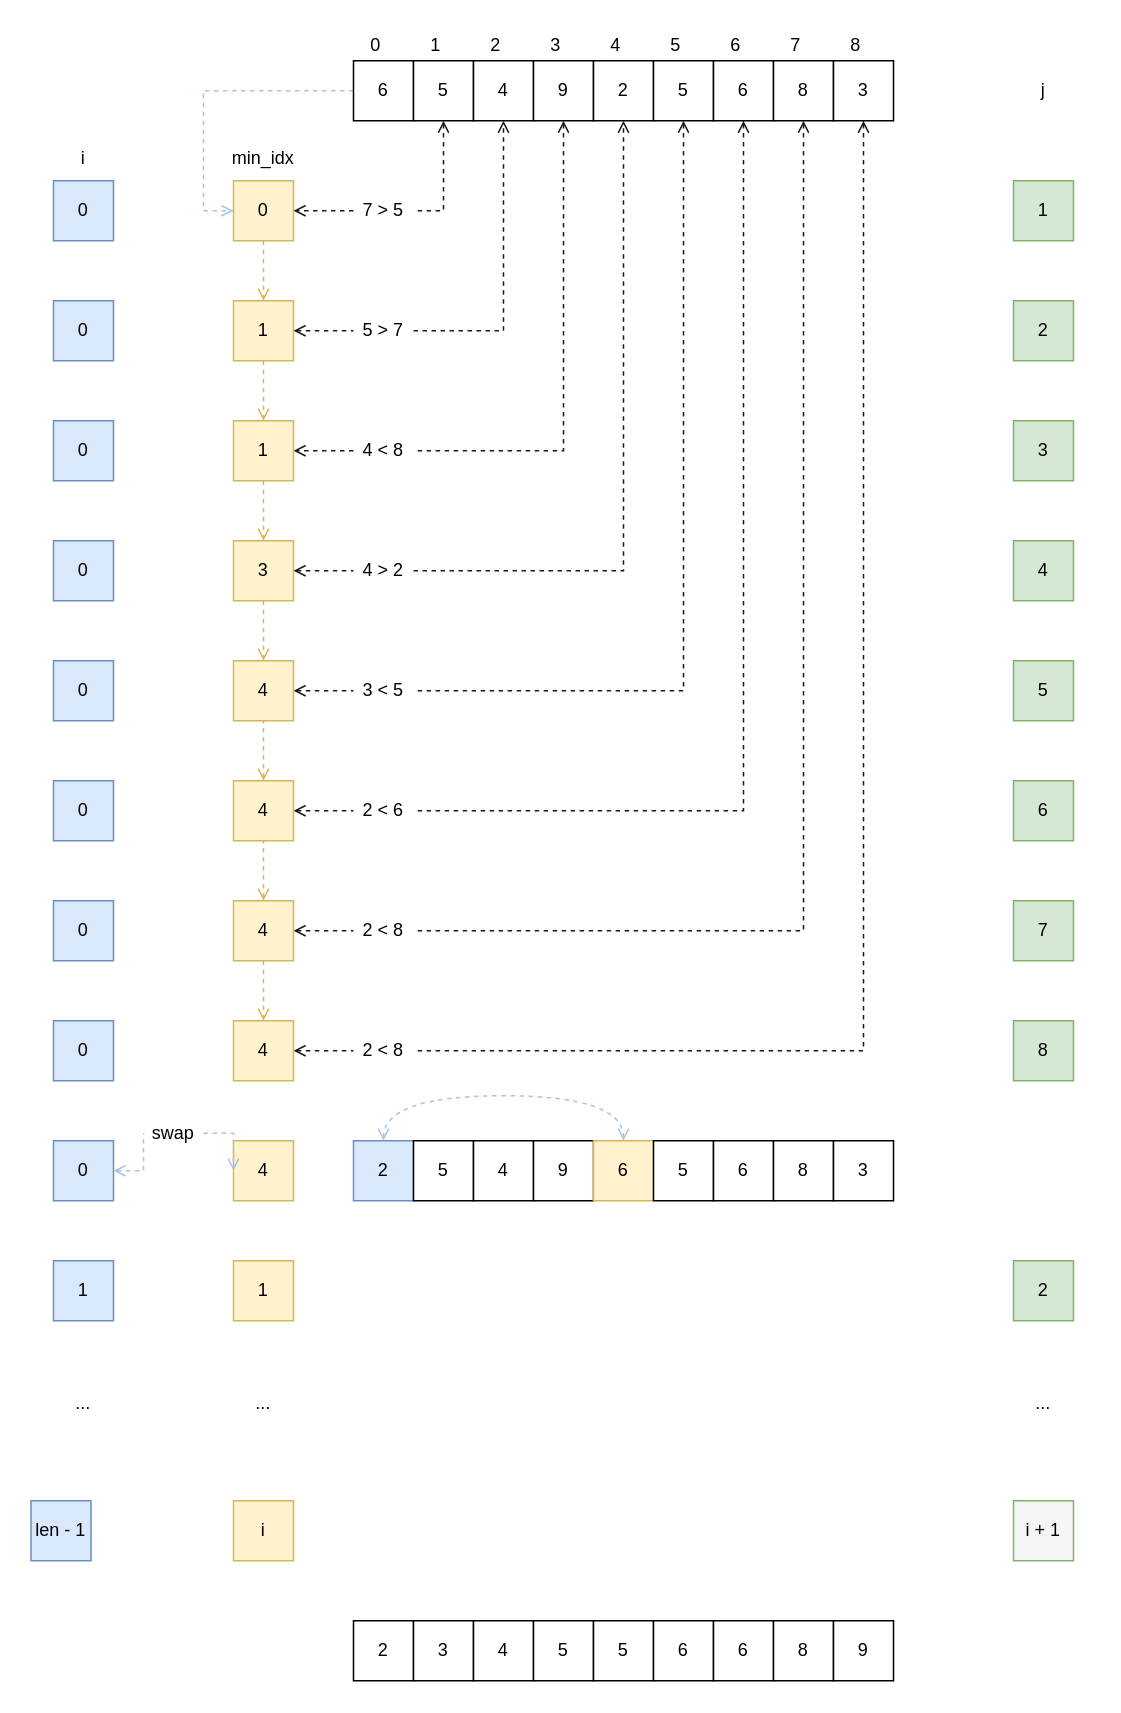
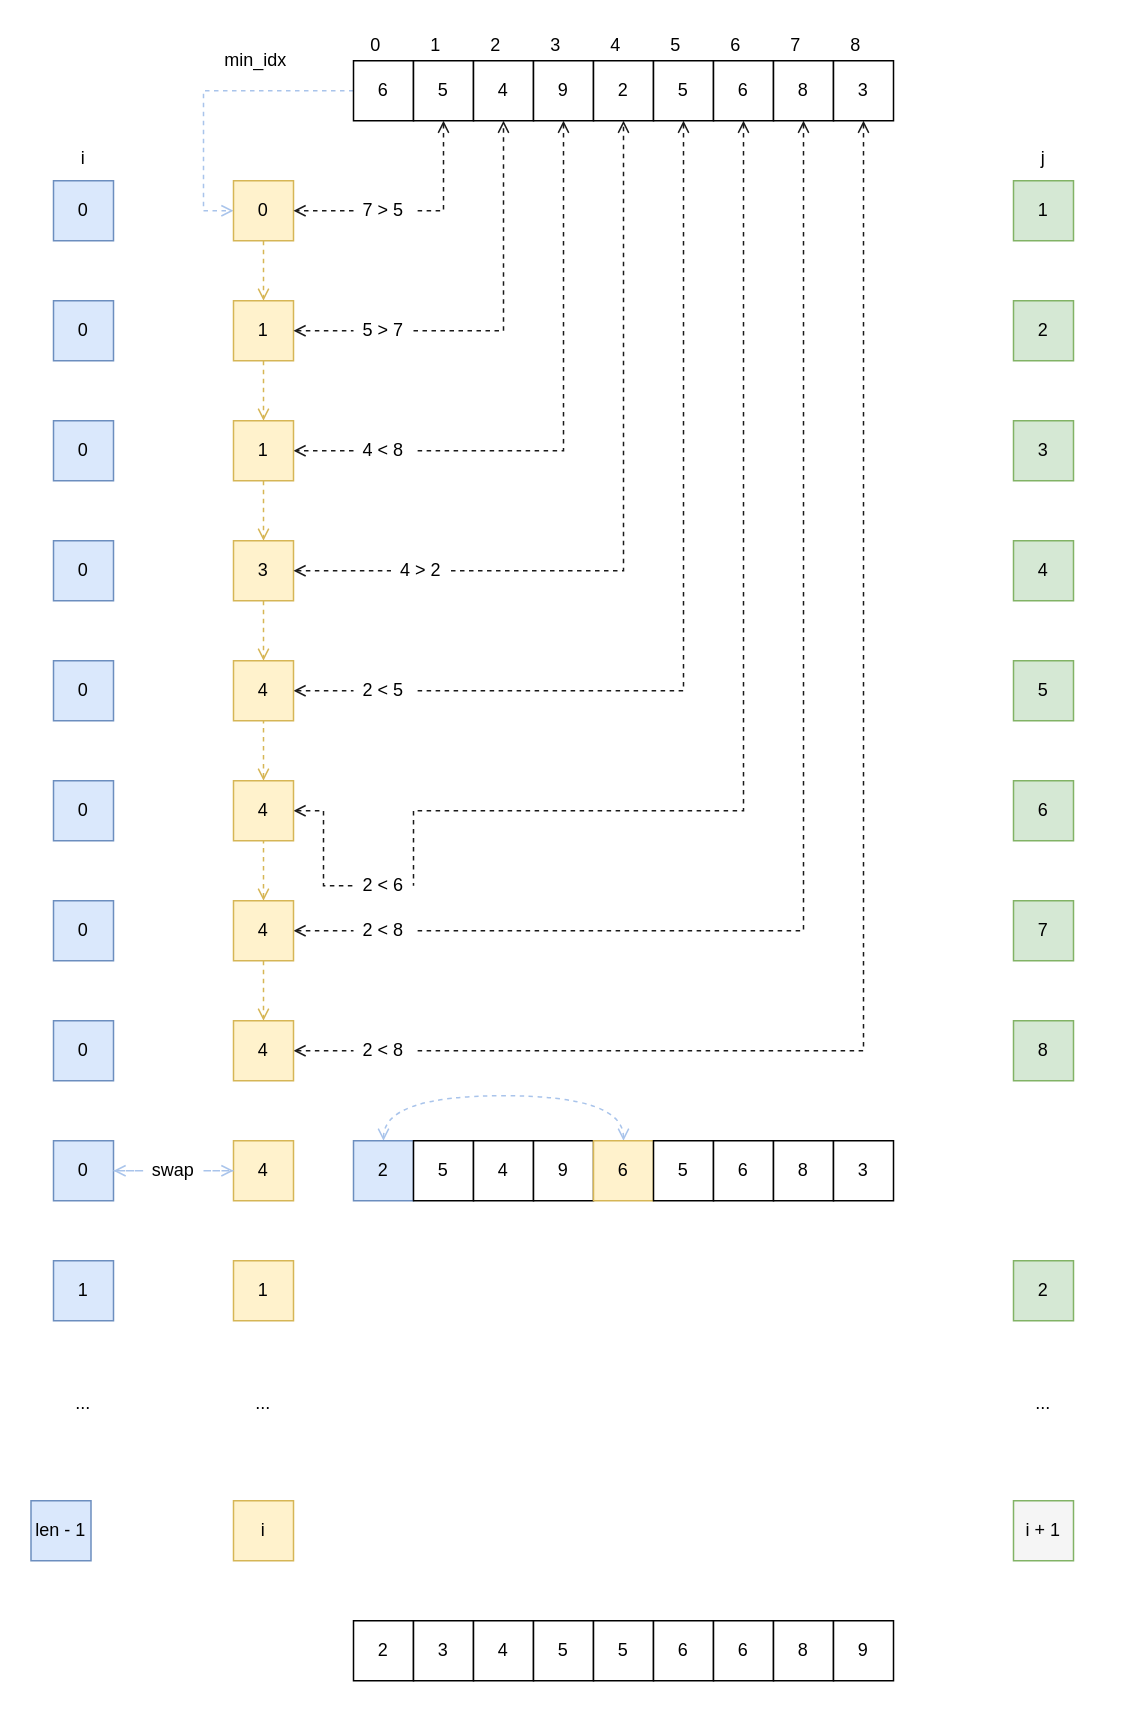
- <mxCell id="64" value="j" style="text;html=1;align=center;verticalAlign=middle;whiteSpace=wrap;rounded=0;" parent="1" vertex="1"><mxGeometry x="665" y="45" width="60" height="30" as="geometry" /></mxCell>
+ <mxCell id="64" value="j" style="text;html=1;align=center;verticalAlign=middle;whiteSpace=wrap;rounded=0;" parent="1" vertex="1"><mxGeometry x="665" y="90" width="60" height="30" as="geometry" /></mxCell>
- <mxCell id="19" value="min_idx" style="text;html=1;align=center;verticalAlign=middle;whiteSpace=wrap;rounded=0;" parent="1" vertex="1"><mxGeometry x="145" y="90" width="60" height="30" as="geometry" /></mxCell>
+ <mxCell id="19" value="min_idx" style="text;html=1;align=center;verticalAlign=middle;whiteSpace=wrap;rounded=0;" parent="1" vertex="1"><mxGeometry x="140" y="25" width="60" height="30" as="geometry" /></mxCell>
- <mxCell id="35" value="4 &amp;gt; 2" style="text;html=1;strokeColor=none;fillColor=none;align=center;verticalAlign=middle;whiteSpace=wrap;rounded=0;" parent="1" vertex="1"><mxGeometry x="235" y="370" width="40" height="20" as="geometry" /></mxCell>
+ <mxCell id="35" value="4 &amp;gt; 2" style="text;html=1;strokeColor=none;fillColor=none;align=center;verticalAlign=middle;whiteSpace=wrap;rounded=0;" parent="1" vertex="1"><mxGeometry x="260" y="370" width="40" height="20" as="geometry" /></mxCell>
- <mxCell id="52" value="3 &amp;lt; 5" style="text;html=1;strokeColor=none;fillColor=none;align=center;verticalAlign=middle;whiteSpace=wrap;rounded=0;" parent="1" vertex="1"><mxGeometry x="235" y="450" width="40" height="20" as="geometry" /></mxCell>
+ <mxCell id="52" value="2 &amp;lt; 5" style="text;html=1;strokeColor=none;fillColor=none;align=center;verticalAlign=middle;whiteSpace=wrap;rounded=0;" parent="1" vertex="1"><mxGeometry x="235" y="450" width="40" height="20" as="geometry" /></mxCell>
- <mxCell id="51" value="2 &amp;lt; 6" style="text;html=1;strokeColor=none;fillColor=none;align=center;verticalAlign=middle;whiteSpace=wrap;rounded=0;" parent="1" vertex="1"><mxGeometry x="235" y="530" width="40" height="20" as="geometry" /></mxCell>
+ <mxCell id="51" value="2 &amp;lt; 6" style="text;html=1;strokeColor=none;fillColor=none;align=center;verticalAlign=middle;whiteSpace=wrap;rounded=0;" parent="1" vertex="1"><mxGeometry x="235" y="580" width="40" height="20" as="geometry" /></mxCell>
- <mxCell id="110" value="swap" style="text;html=1;strokeColor=none;fillColor=none;align=center;verticalAlign=middle;whiteSpace=wrap;rounded=0;" parent="1" vertex="1"><mxGeometry x="95" y="745" width="40" height="20" as="geometry" /></mxCell>
+ <mxCell id="110" value="swap" style="text;html=1;strokeColor=none;fillColor=none;align=center;verticalAlign=middle;whiteSpace=wrap;rounded=0;" parent="1" vertex="1"><mxGeometry x="95" y="770" width="40" height="20" as="geometry" /></mxCell>
